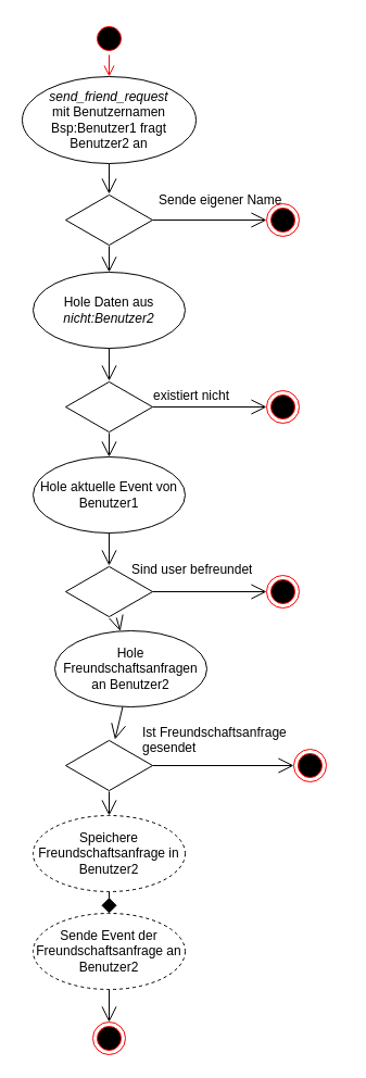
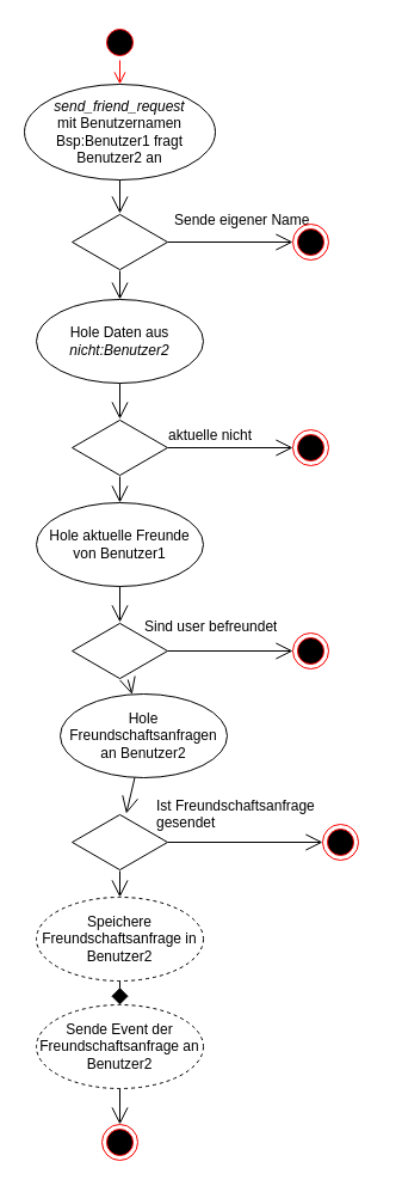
- <mxCell id="18" value="existiert nicht" style="text;strokeColor=none;fillColor=none;align=left;verticalAlign=top;spacingLeft=4;spacingRight=4;overflow=hidden;rotatable=0;points=[[0,0.5],[1,0.5]];portConstraint=eastwest;whiteSpace=wrap;html=1;" parent="1" vertex="1"><mxGeometry x="135" y="350" width="160" height="26" as="geometry" /></mxCell>
+ <mxCell id="18" value="aktuelle nicht" style="text;strokeColor=none;fillColor=none;align=left;verticalAlign=top;spacingLeft=4;spacingRight=4;overflow=hidden;rotatable=0;points=[[0,0.5],[1,0.5]];portConstraint=eastwest;whiteSpace=wrap;html=1;" parent="1" vertex="1"><mxGeometry x="135" y="350" width="160" height="26" as="geometry" /></mxCell>
- <mxCell id="9" value="Hole aktuelle Event von Benutzer1" style="ellipse;whiteSpace=wrap;html=1;" parent="1" vertex="1"><mxGeometry x="30" y="420" width="140" height="70" as="geometry" /></mxCell>
+ <mxCell id="9" value="Hole aktuelle Freunde von Benutzer1" style="ellipse;whiteSpace=wrap;html=1;" parent="1" vertex="1"><mxGeometry x="30" y="420" width="140" height="70" as="geometry" /></mxCell>
